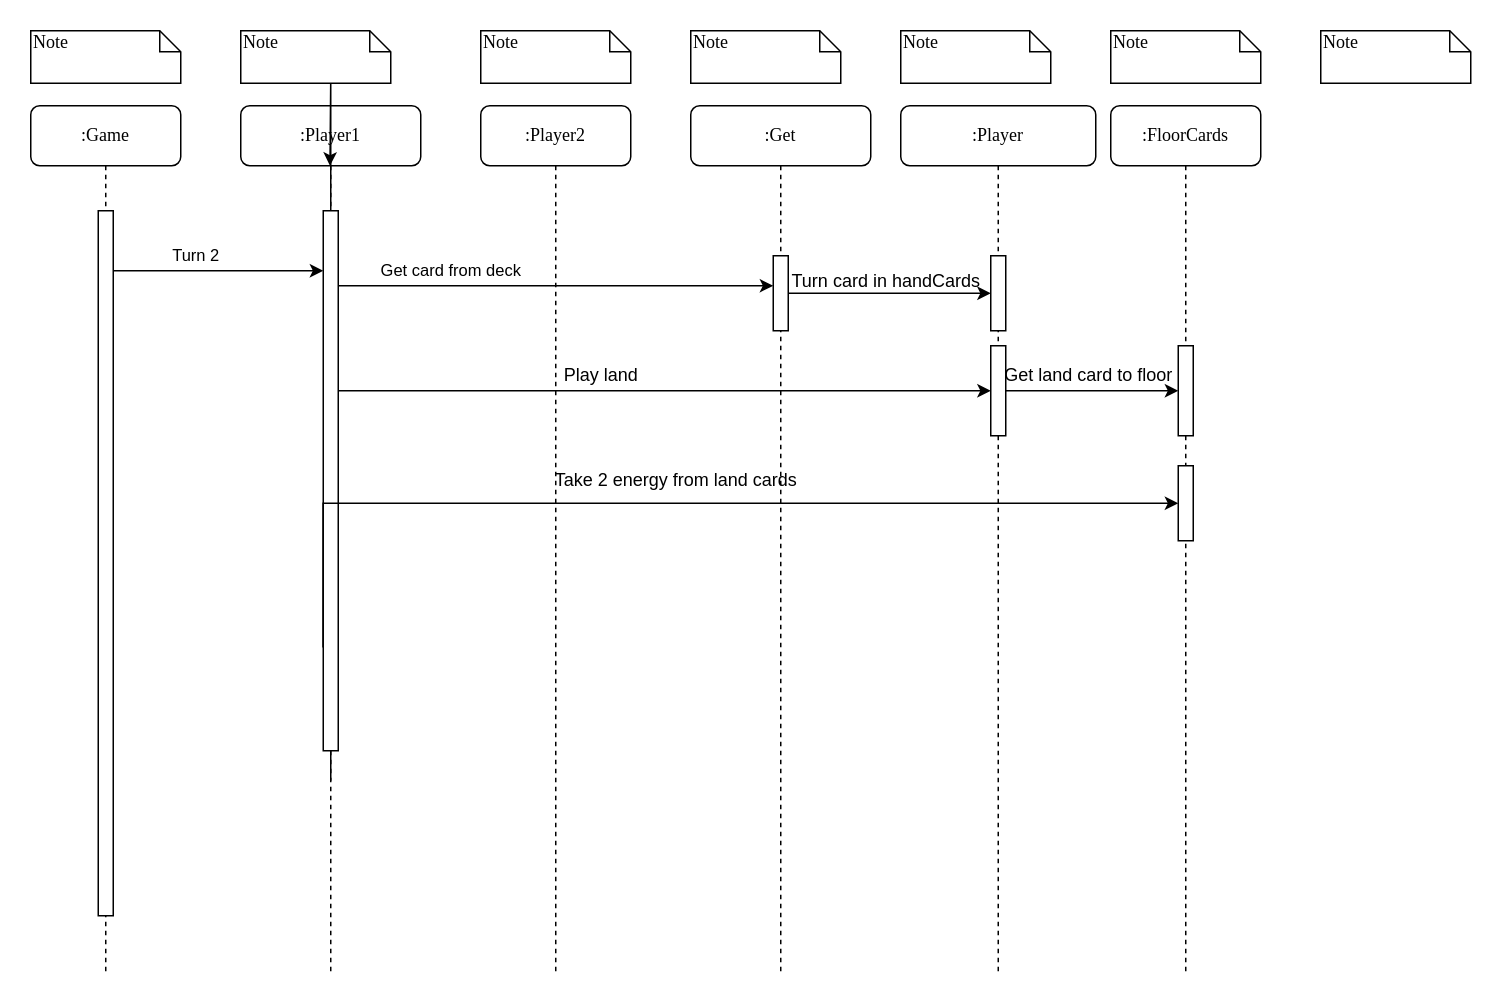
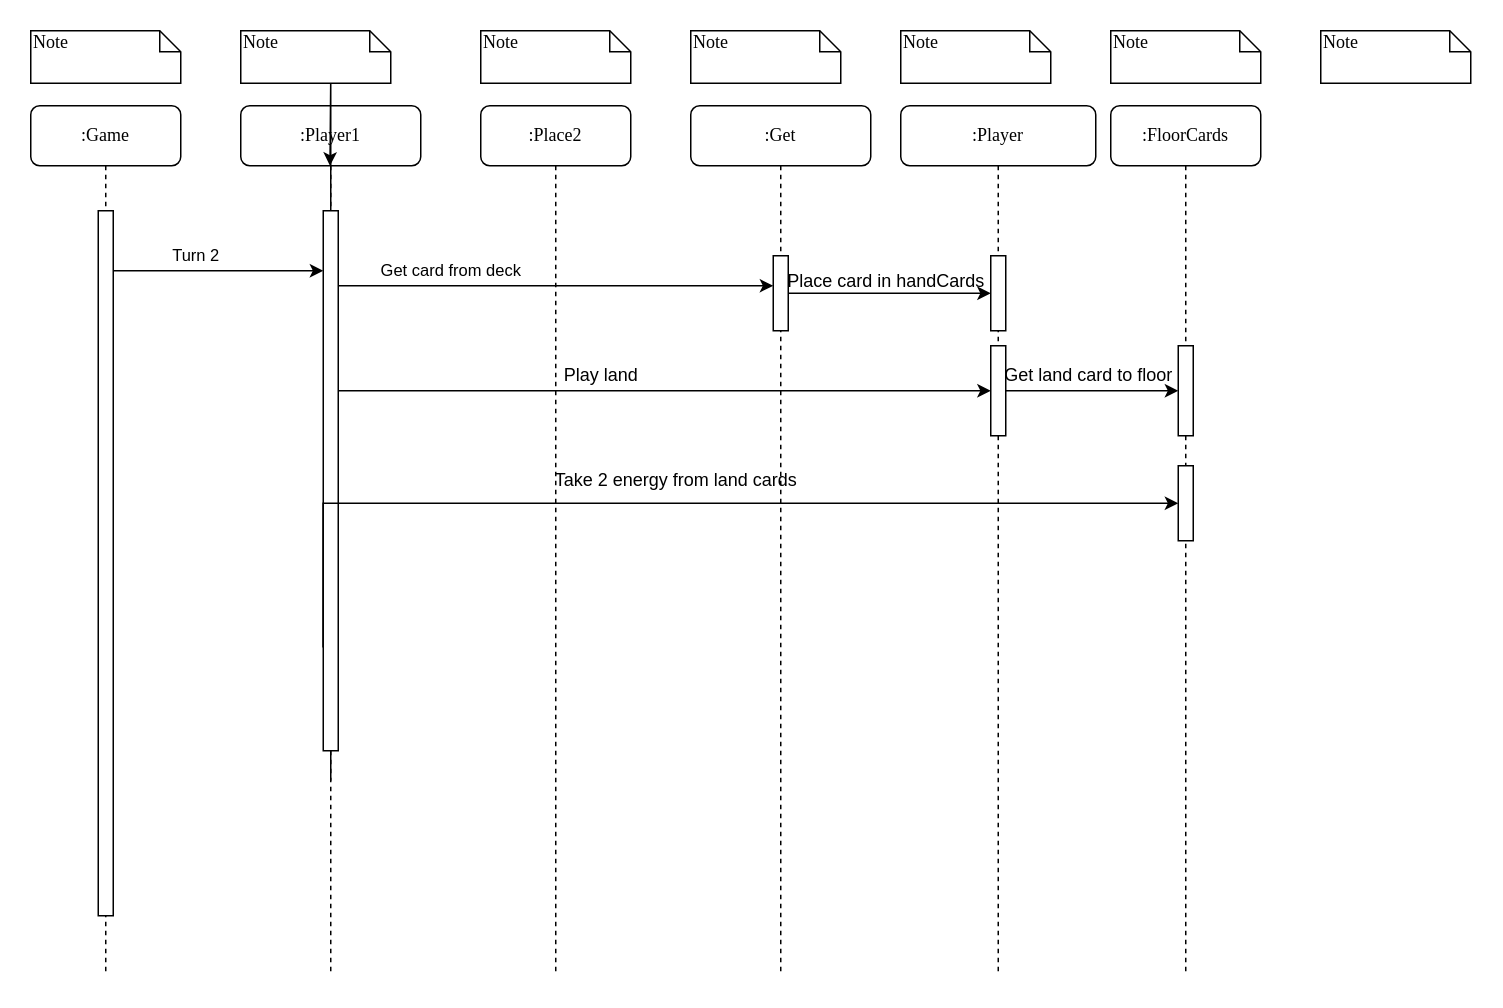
- <mxCell id="12" value=":Player2" style="shape=umlLifeline;perimeter=lifelinePerimeter;whiteSpace=wrap;html=1;container=1;collapsible=0;recursiveResize=0;outlineConnect=0;rounded=1;shadow=0;comic=0;labelBackgroundColor=none;strokeWidth=1;fontFamily=Verdana;fontSize=12;align=center;" parent="1" vertex="1"><mxGeometry x="320" y="70" width="100" height="580" as="geometry" /></mxCell>
+ <mxCell id="12" value=":Place2" style="shape=umlLifeline;perimeter=lifelinePerimeter;whiteSpace=wrap;html=1;container=1;collapsible=0;recursiveResize=0;outlineConnect=0;rounded=1;shadow=0;comic=0;labelBackgroundColor=none;strokeWidth=1;fontFamily=Verdana;fontSize=12;align=center;" parent="1" vertex="1"><mxGeometry x="320" y="70" width="100" height="580" as="geometry" /></mxCell>
- <mxCell id="26" value="Turn card in handCards" style="text;html=1;align=center;verticalAlign=middle;resizable=0;points=[];autosize=1;strokeColor=none;fillColor=none;" parent="1" vertex="1"><mxGeometry x="515" y="177" width="150" height="20" as="geometry" /></mxCell>
+ <mxCell id="26" value="Place card in handCards" style="text;html=1;align=center;verticalAlign=middle;resizable=0;points=[];autosize=1;strokeColor=none;fillColor=none;" parent="1" vertex="1"><mxGeometry x="515" y="177" width="150" height="20" as="geometry" /></mxCell>
